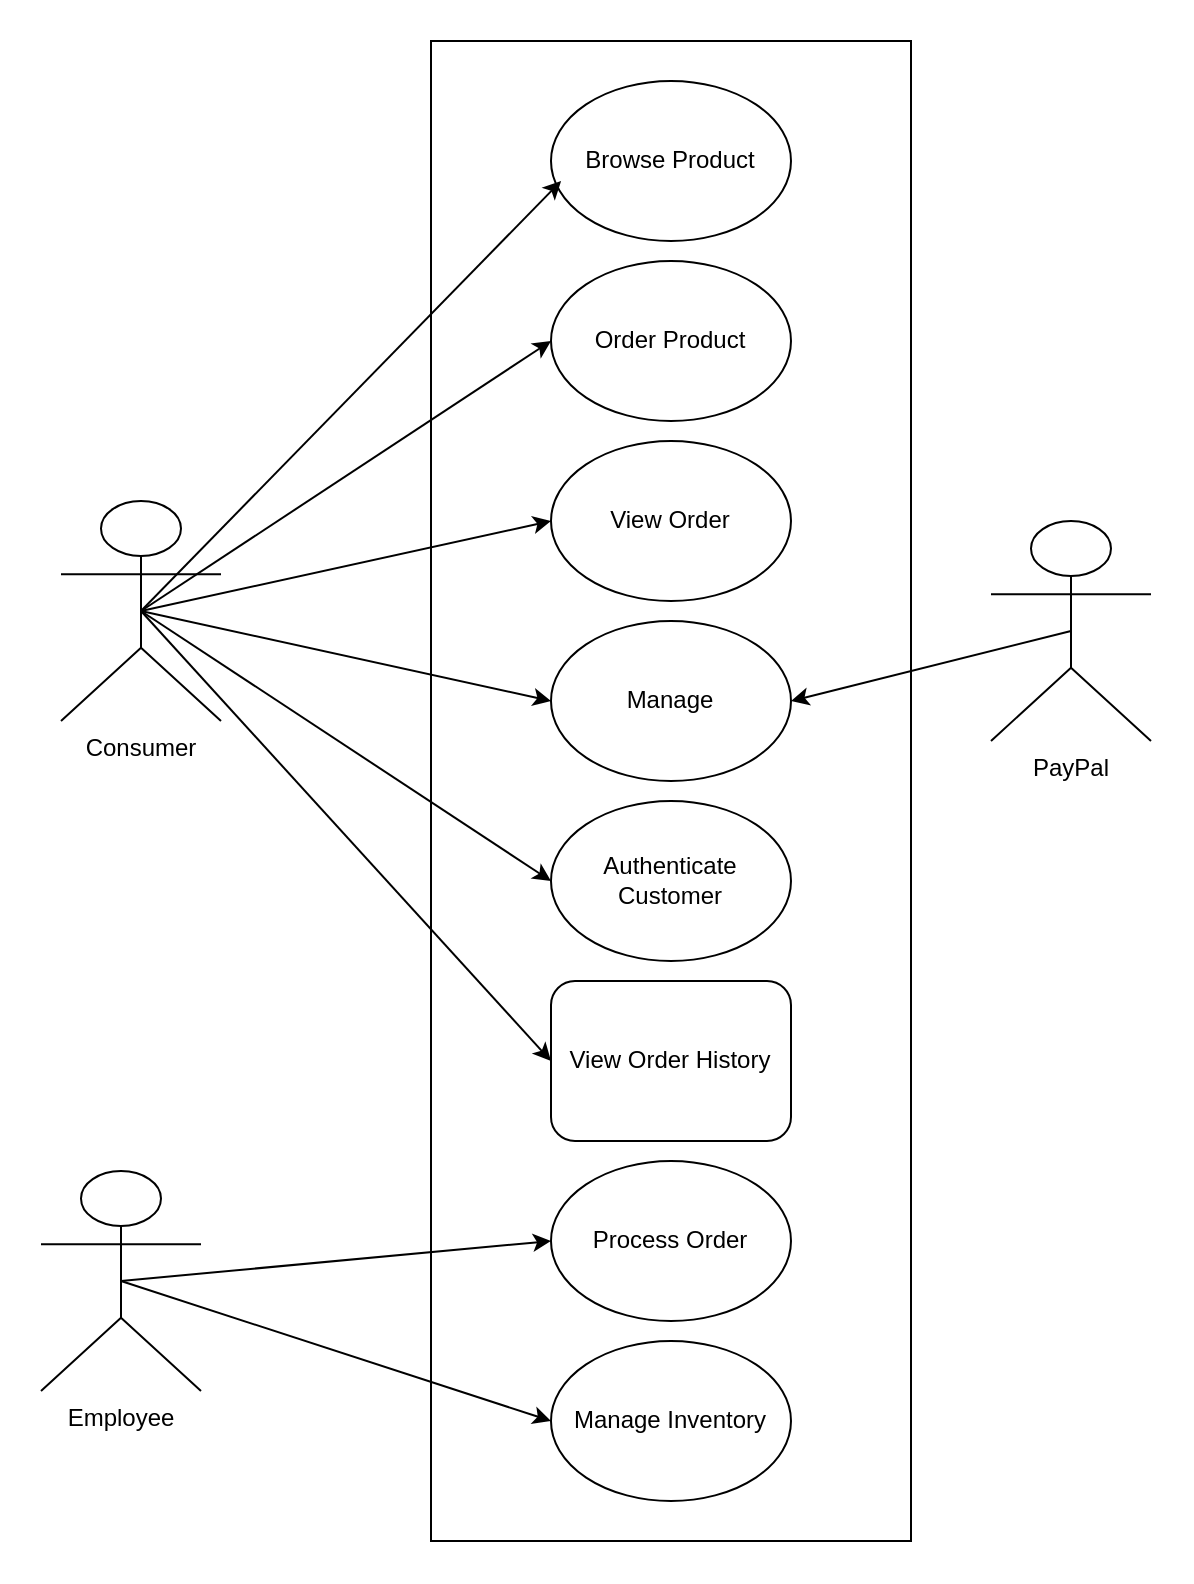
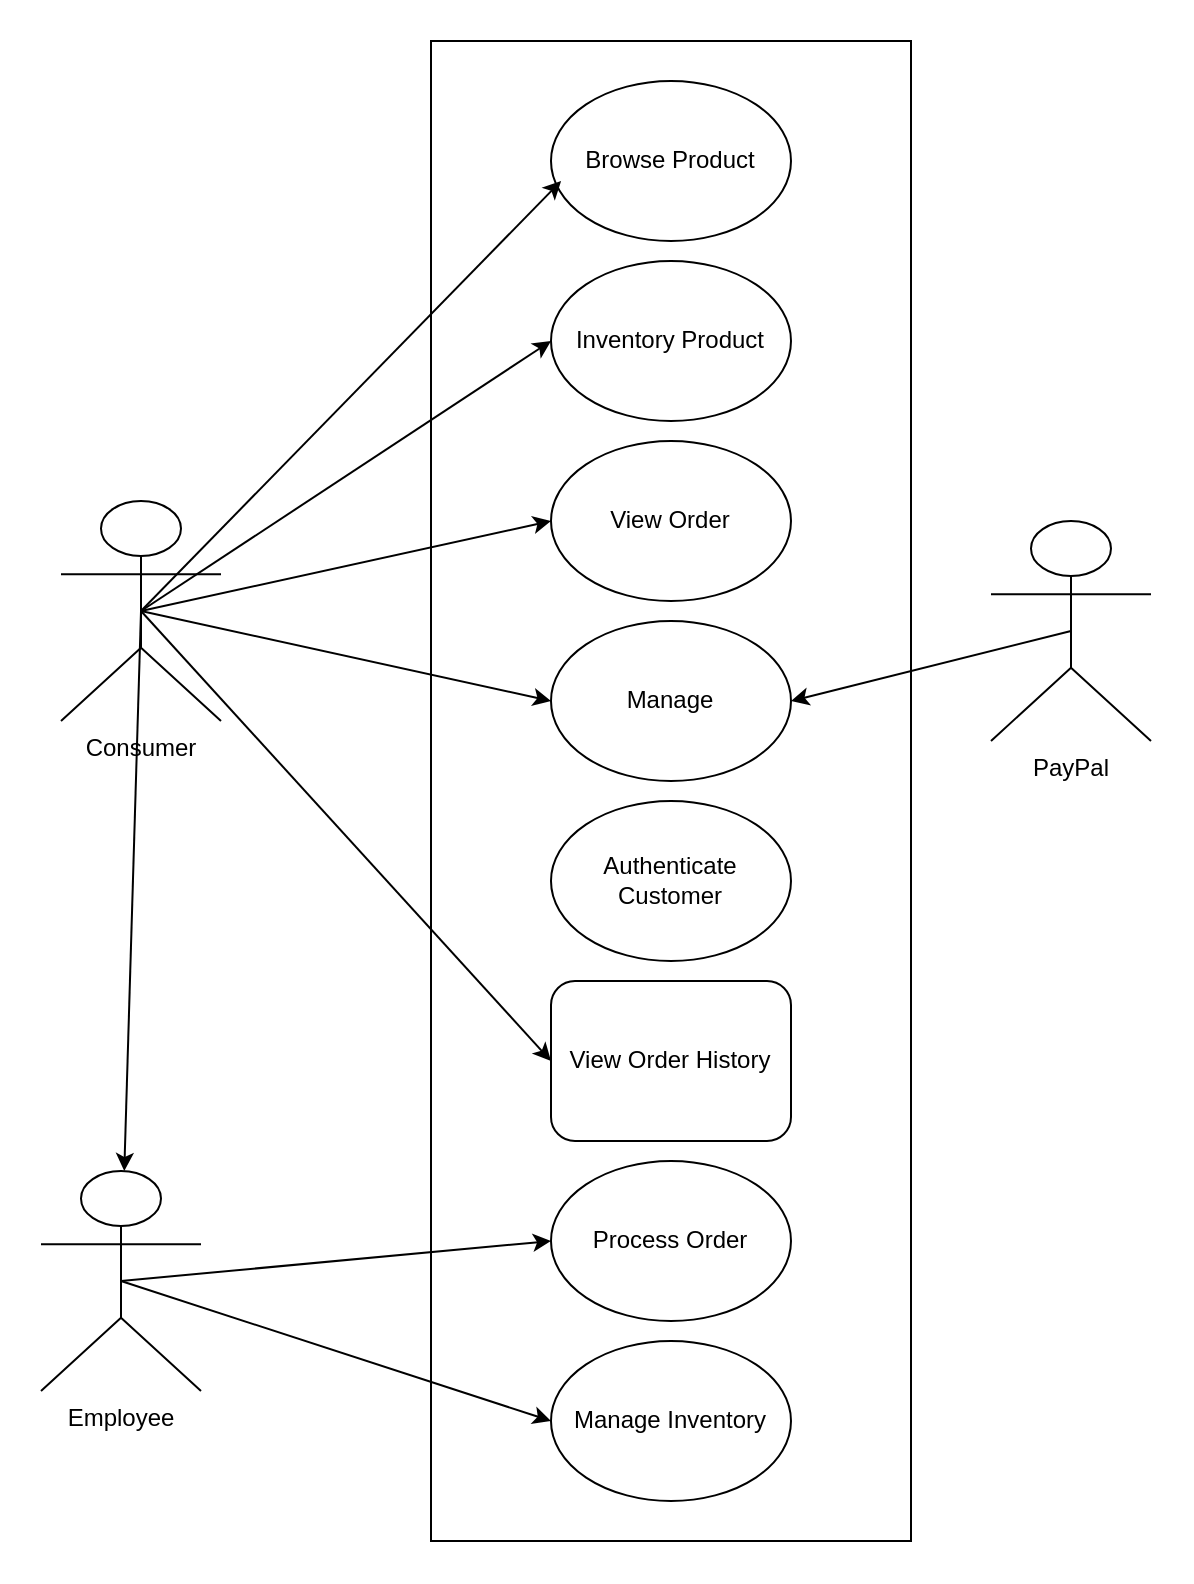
- <mxCell id="5" value="Order Product" style="ellipse;whiteSpace=wrap;html=1;" parent="2" vertex="1"><mxGeometry x="60" y="110" width="120" height="80" as="geometry" /></mxCell>
+ <mxCell id="5" value="Inventory Product" style="ellipse;whiteSpace=wrap;html=1;" parent="2" vertex="1"><mxGeometry x="60" y="110" width="120" height="80" as="geometry" /></mxCell>
- <mxCell id="16" style="edgeStyle=none;rounded=0;orthogonalLoop=1;jettySize=auto;html=1;exitX=0.5;exitY=0.5;exitDx=0;exitDy=0;exitPerimeter=0;entryX=0;entryY=0.5;entryDx=0;entryDy=0;" parent="1" source="18" target="8" edge="1"><mxGeometry relative="1" as="geometry" /></mxCell>
+ <mxCell id="16" style="edgeStyle=none;rounded=0;orthogonalLoop=1;jettySize=auto;html=1;exitX=0.5;exitY=0.5;exitDx=0;exitDy=0;exitPerimeter=0;" parent="1" source="18" target="21" edge="1"><mxGeometry relative="1" as="geometry" /></mxCell>
